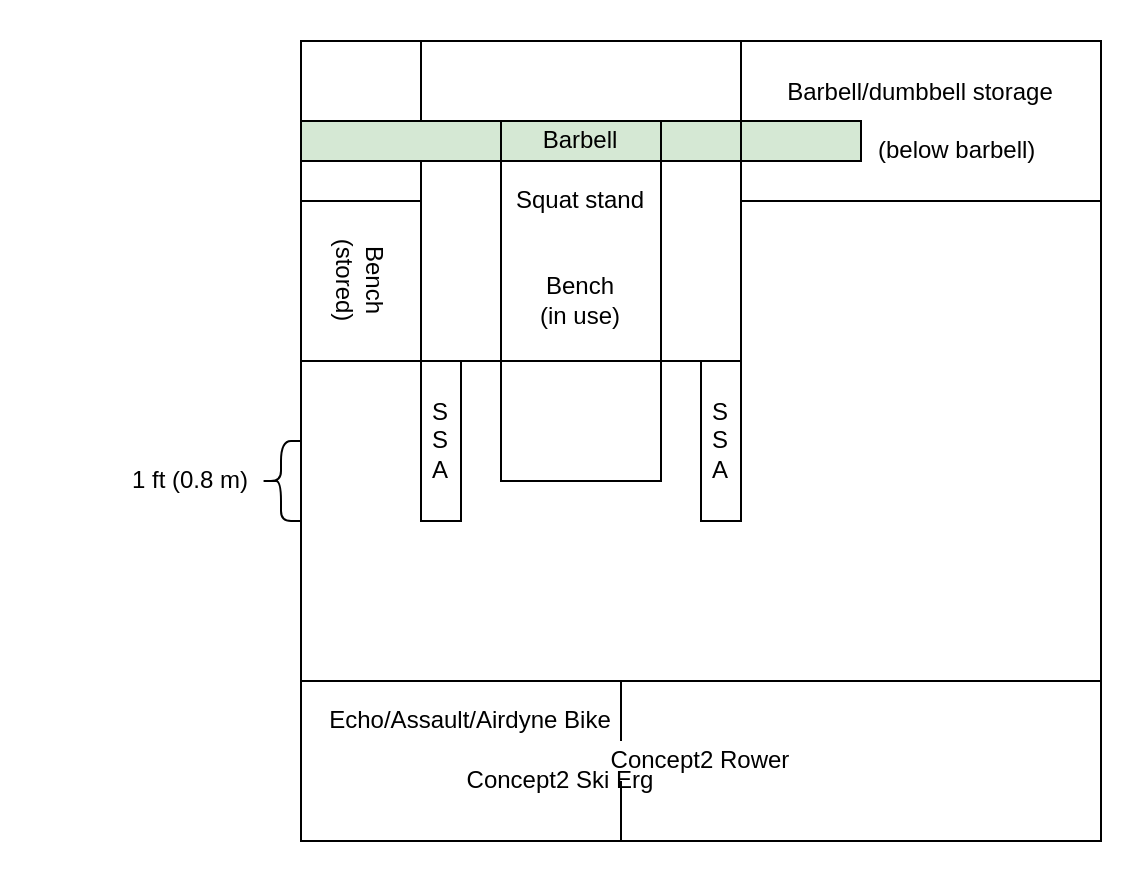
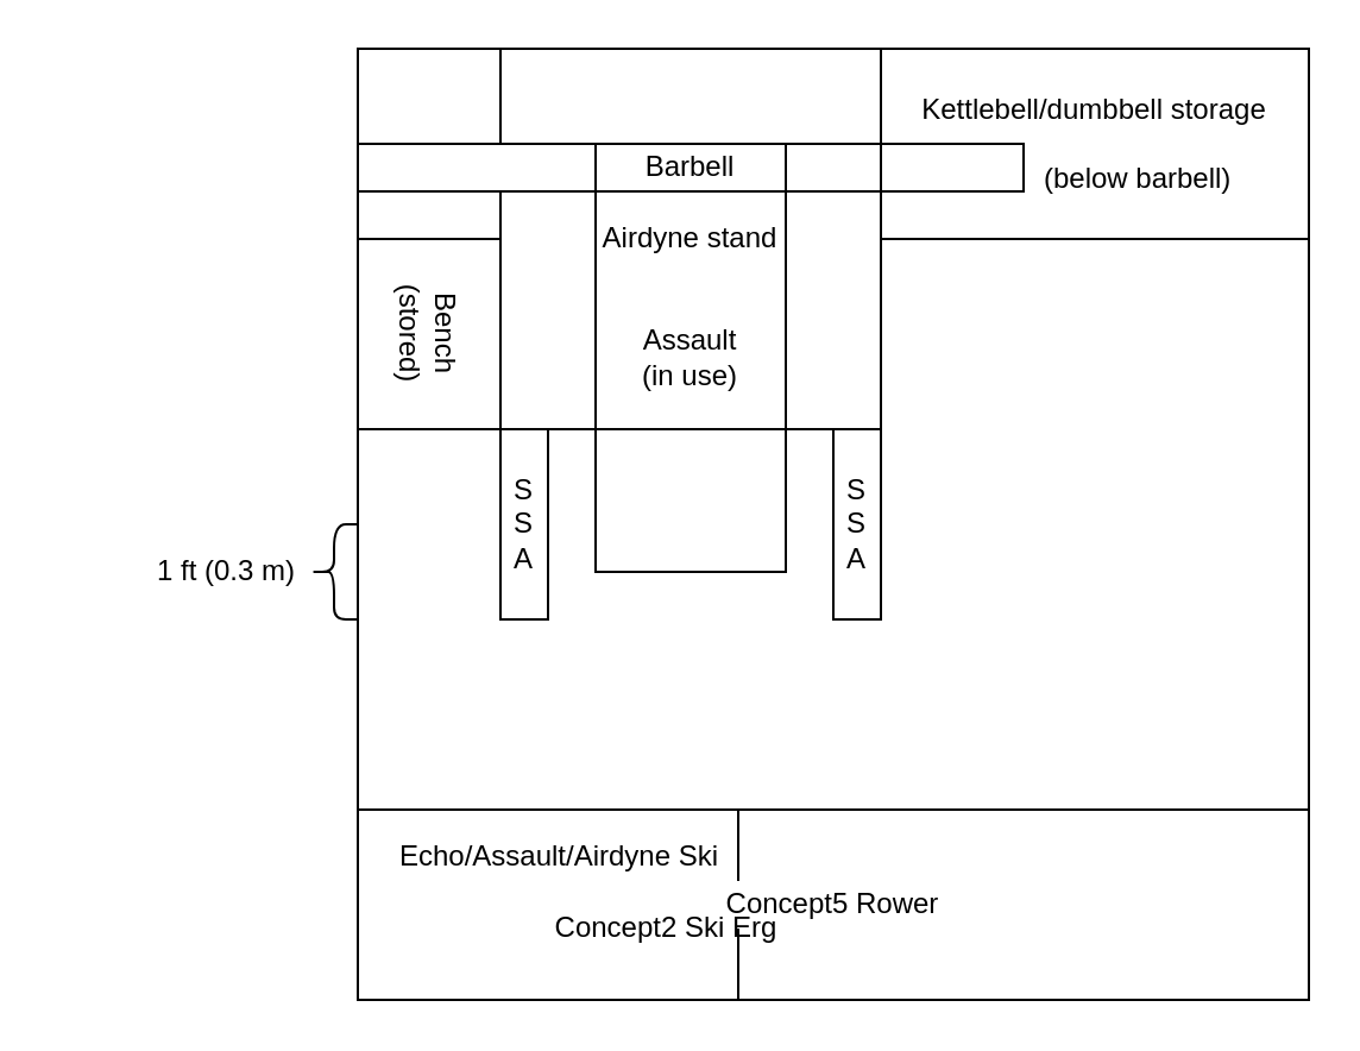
- <mxCell id="8" value="Barbell/dumbbell storage&lt;br&gt;&lt;br&gt;&amp;nbsp; &amp;nbsp; &amp;nbsp; &amp;nbsp; &amp;nbsp; &amp;nbsp;(below barbell)" style="rounded=0;whiteSpace=wrap;html=1;fillColor=none;" parent="1" vertex="1"><mxGeometry x="370" y="20" width="180" height="80" as="geometry" /></mxCell>
+ <mxCell id="8" value="Kettlebell/dumbbell storage&lt;br&gt;&lt;br&gt;&amp;nbsp; &amp;nbsp; &amp;nbsp; &amp;nbsp; &amp;nbsp; &amp;nbsp;(below barbell)" style="rounded=0;whiteSpace=wrap;html=1;fillColor=none;" parent="1" vertex="1"><mxGeometry x="370" y="20" width="180" height="80" as="geometry" /></mxCell>
- <mxCell id="4" value="Barbell" style="rounded=0;whiteSpace=wrap;html=1;fillColor=#d5e8d4;" parent="1" vertex="1"><mxGeometry x="150" y="60" width="280" height="20" as="geometry" /></mxCell>
+ <mxCell id="4" value="Barbell" style="rounded=0;whiteSpace=wrap;html=1;" parent="1" vertex="1"><mxGeometry x="150" y="60" width="280" height="20" as="geometry" /></mxCell>
- <mxCell id="3" value="Squat stand" style="rounded=0;whiteSpace=wrap;html=1;fillColor=none;" parent="1" vertex="1"><mxGeometry x="210" y="20" width="160" height="160" as="geometry" /></mxCell>
+ <mxCell id="3" value="Airdyne stand" style="rounded=0;whiteSpace=wrap;html=1;fillColor=none;" parent="1" vertex="1"><mxGeometry x="210" y="20" width="160" height="160" as="geometry" /></mxCell>
- <mxCell id="16" value="Bench&lt;br&gt;(in use)" style="rounded=0;whiteSpace=wrap;html=1;strokeColor=#000000;gradientColor=#ffffff;fillColor=none;" parent="1" vertex="1"><mxGeometry x="250" y="60" width="80" height="180" as="geometry" /></mxCell>
+ <mxCell id="16" value="Assault&lt;br&gt;(in use)" style="rounded=0;whiteSpace=wrap;html=1;strokeColor=#000000;gradientColor=#ffffff;fillColor=none;" parent="1" vertex="1"><mxGeometry x="250" y="60" width="80" height="180" as="geometry" /></mxCell>
- <mxCell id="15" value="1 ft (0.8 m)" style="text;html=1;strokeColor=none;fillColor=none;align=center;verticalAlign=middle;whiteSpace=wrap;rounded=0;" parent="1" vertex="1"><mxGeometry x="20" y="230" width="150" height="20" as="geometry" /></mxCell>
+ <mxCell id="15" value="1 ft (0.3 m)" style="text;html=1;strokeColor=none;fillColor=none;align=center;verticalAlign=middle;whiteSpace=wrap;rounded=0;" parent="1" vertex="1"><mxGeometry x="20" y="230" width="150" height="20" as="geometry" /></mxCell>
- <mxCell id="10" value="Echo/Assault/Airdyne Bike" style="text;html=1;strokeColor=none;fillColor=none;align=center;verticalAlign=middle;whiteSpace=wrap;rounded=0;" parent="1" vertex="1"><mxGeometry x="160" y="350" width="150" height="20" as="geometry" /></mxCell>
+ <mxCell id="10" value="Echo/Assault/Airdyne Ski" style="text;html=1;strokeColor=none;fillColor=none;align=center;verticalAlign=middle;whiteSpace=wrap;rounded=0;" parent="1" vertex="1"><mxGeometry x="160" y="350" width="150" height="20" as="geometry" /></mxCell>
- <mxCell id="9" value="Concept2 Rower" style="rounded=0;whiteSpace=wrap;html=1;fillColor=none;" parent="1" vertex="1"><mxGeometry x="150" y="340" width="400" height="80" as="geometry" /></mxCell>
+ <mxCell id="9" value="Concept5 Rower" style="rounded=0;whiteSpace=wrap;html=1;fillColor=none;" parent="1" vertex="1"><mxGeometry x="150" y="340" width="400" height="80" as="geometry" /></mxCell>
